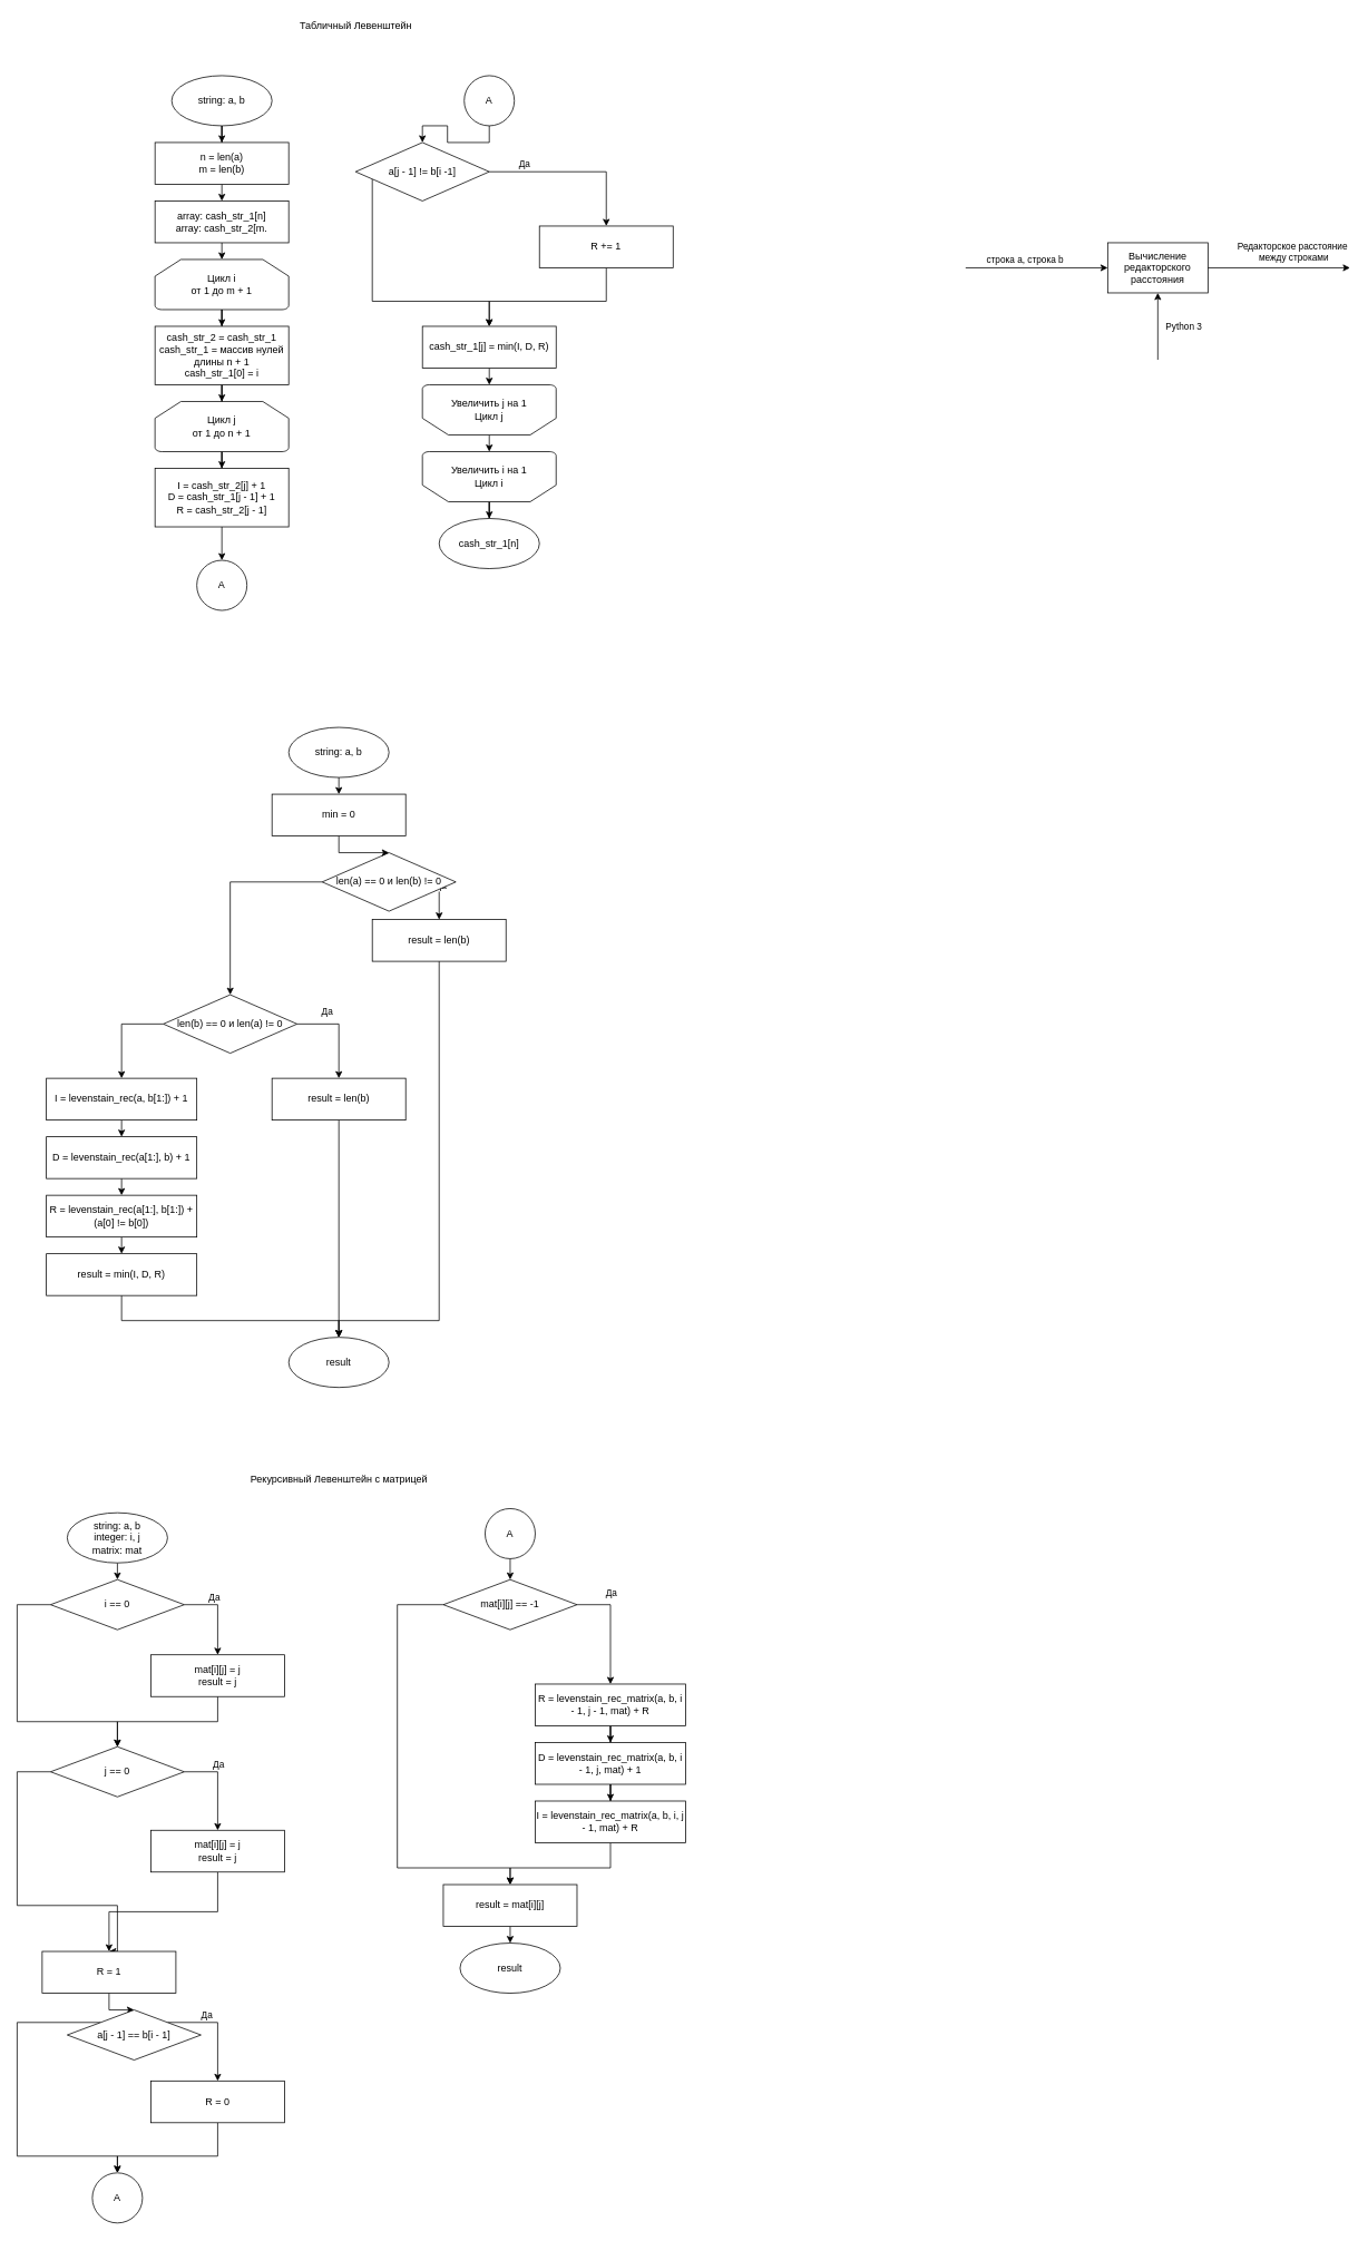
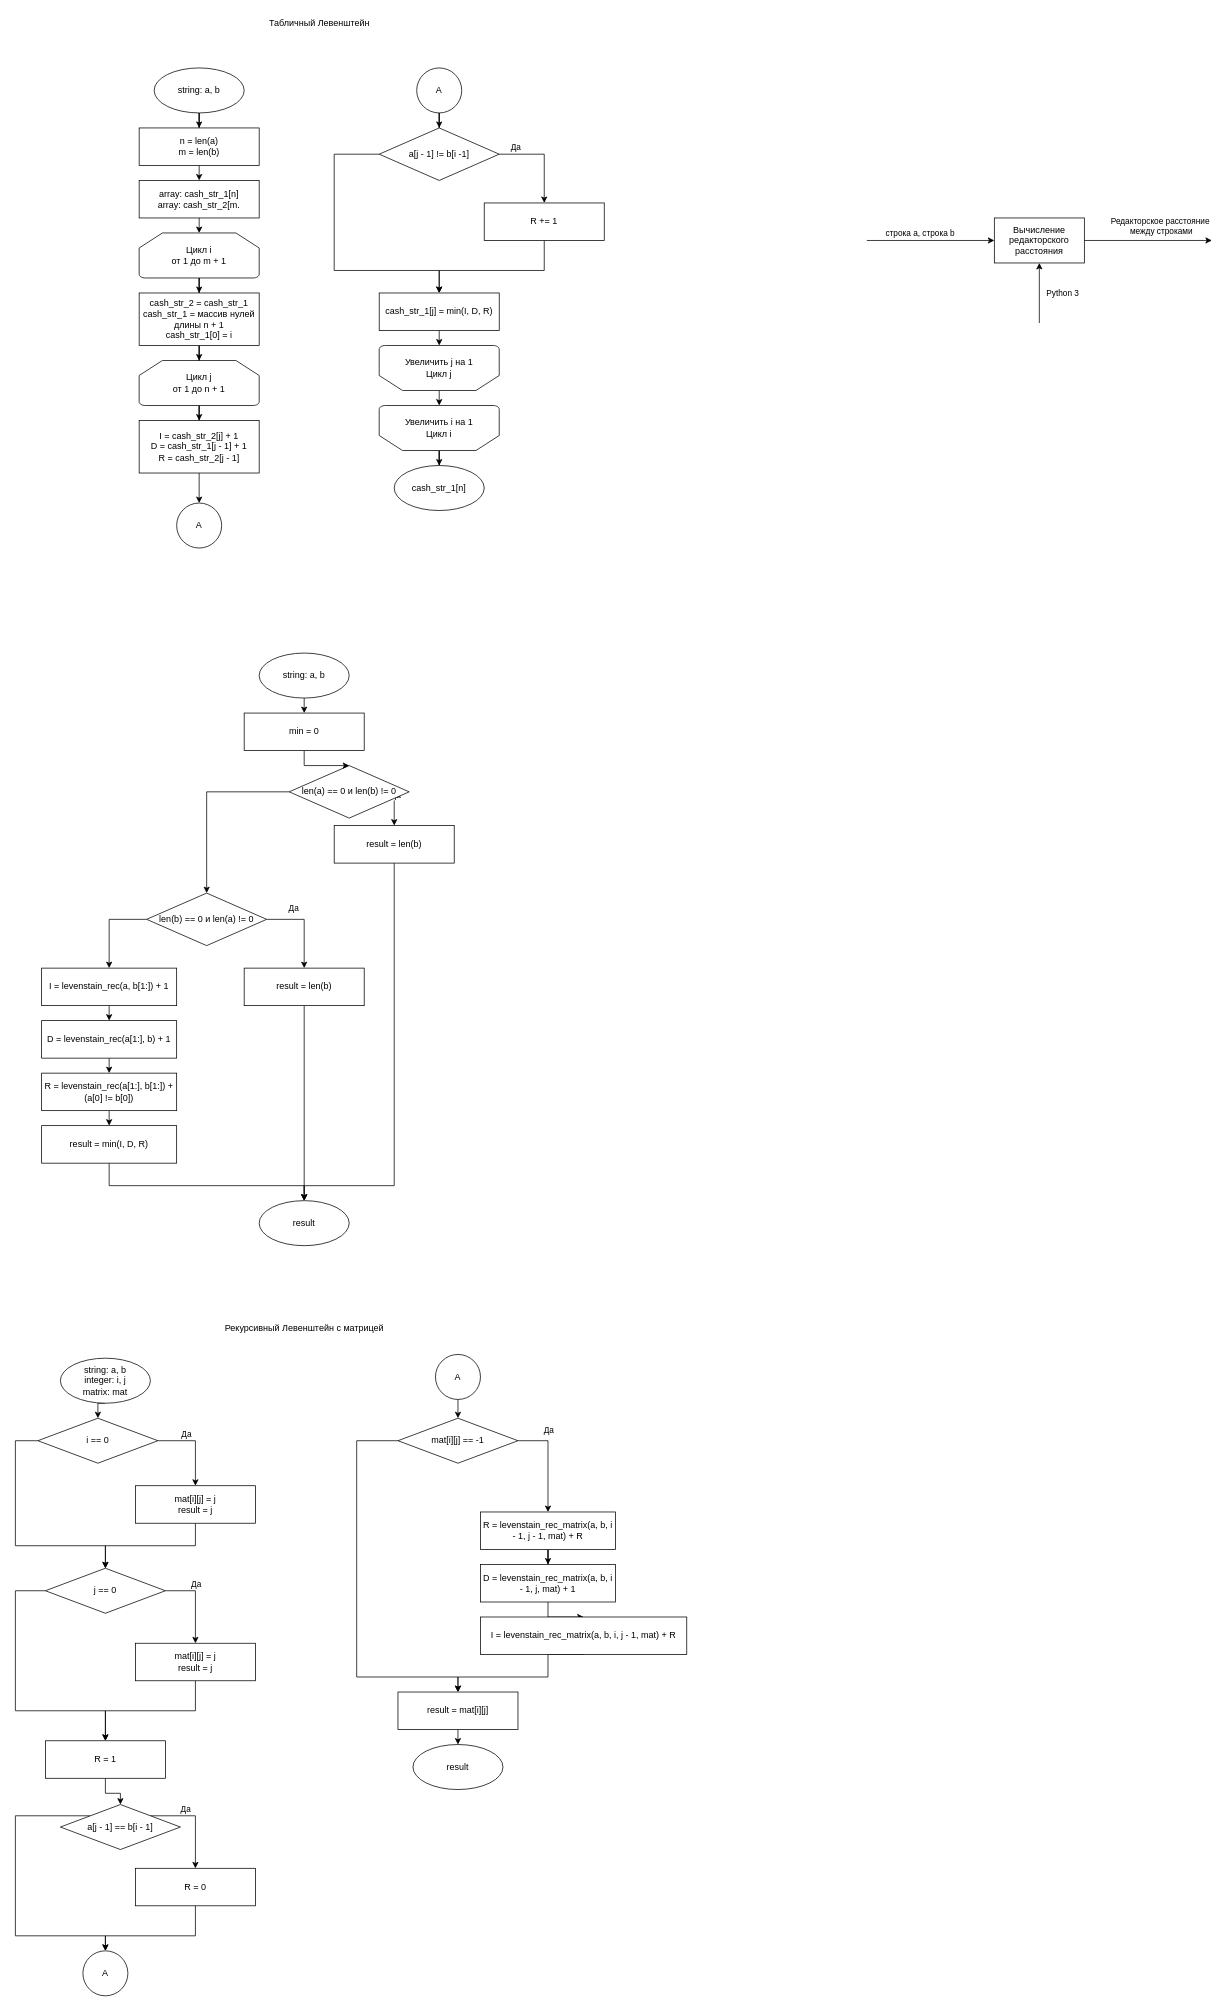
- <mxCell id="26" value="a[j - 1] != b[i -1]" style="rhombus;whiteSpace=wrap;html=1;strokeWidth=1;" parent="1" vertex="1"><mxGeometry x="425" y="170" width="160" height="70" as="geometry" /></mxCell>
+ <mxCell id="26" value="a[j - 1] != b[i -1]" style="rhombus;whiteSpace=wrap;html=1;strokeWidth=1;" parent="1" vertex="1"><mxGeometry x="505" y="170" width="160" height="70" as="geometry" /></mxCell>
- <mxCell id="64" value="i == 0" style="rhombus;whiteSpace=wrap;html=1;strokeWidth=1;" parent="1" vertex="1"><mxGeometry x="60" y="1890" width="160" height="60" as="geometry" /></mxCell>
+ <mxCell id="64" value="i == 0" style="rhombus;whiteSpace=wrap;html=1;strokeWidth=1;" parent="1" vertex="1"><mxGeometry x="50" y="1890" width="160" height="60" as="geometry" /></mxCell>
- <mxCell id="93" value="I = levenstain_rec_matrix(a, b, i, j - 1, mat) + R" style="rounded=0;whiteSpace=wrap;html=1;strokeWidth=1;" parent="1" vertex="1"><mxGeometry x="640" y="2155" width="180" height="50" as="geometry" /></mxCell>
+ <mxCell id="93" value="I = levenstain_rec_matrix(a, b, i, j - 1, mat) + R" style="rounded=0;whiteSpace=wrap;html=1;strokeWidth=1;" parent="1" vertex="1"><mxGeometry x="640" y="2155" width="275" height="50" as="geometry" /></mxCell>
- <mxCell id="74" value="R = 1" style="rounded=0;whiteSpace=wrap;html=1;strokeWidth=1;" parent="1" vertex="1"><mxGeometry x="50" y="2335" width="160" height="50" as="geometry" /></mxCell>
+ <mxCell id="74" value="R = 1" style="rounded=0;whiteSpace=wrap;html=1;strokeWidth=1;" parent="1" vertex="1"><mxGeometry x="60" y="2320" width="160" height="50" as="geometry" /></mxCell>
